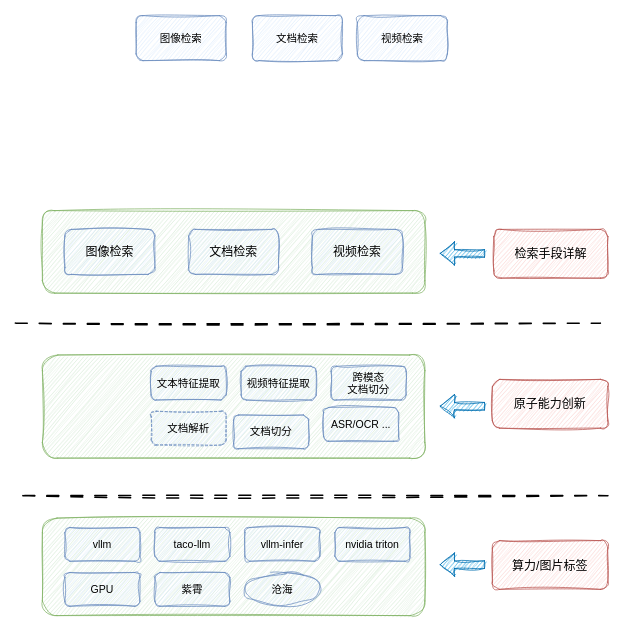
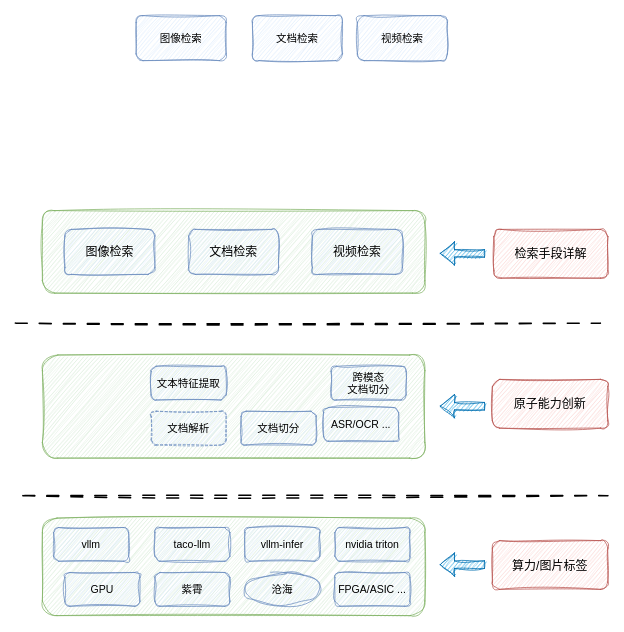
- <mxCell id="14" value="视频特征提取" style="rounded=1;whiteSpace=wrap;html=1;fontSize=14;fillColor=#dae8fc;strokeColor=#6c8ebf;sketch=1;curveFitting=1;jiggle=2;" parent="1" vertex="1"><mxGeometry x="321" y="487.5" width="100" height="45" as="geometry" /></mxCell>
- <mxCell id="17" value="文档切分" style="rounded=1;whiteSpace=wrap;html=1;fontSize=14;fillColor=#dae8fc;strokeColor=#6c8ebf;sketch=1;curveFitting=1;jiggle=2;" parent="1" vertex="1"><mxGeometry x="311" y="552.5" width="100" height="45" as="geometry" /></mxCell>
+ <mxCell id="17" value="文档切分" style="rounded=1;whiteSpace=wrap;html=1;fontSize=14;fillColor=#dae8fc;strokeColor=#6c8ebf;sketch=1;curveFitting=1;jiggle=2;" parent="1" vertex="1"><mxGeometry x="321" y="547.5" width="100" height="45" as="geometry" /></mxCell>
- <mxCell id="21" value="vllm" style="rounded=1;whiteSpace=wrap;html=1;fontSize=14;fillColor=#dae8fc;strokeColor=#6c8ebf;sketch=1;curveFitting=1;jiggle=2;" parent="1" vertex="1"><mxGeometry x="86" y="702.5" width="100" height="45" as="geometry" /></mxCell>
+ <mxCell id="21" value="vllm" style="rounded=1;whiteSpace=wrap;html=1;fontSize=14;fillColor=#dae8fc;strokeColor=#6c8ebf;sketch=1;curveFitting=1;jiggle=2;" parent="1" vertex="1"><mxGeometry x="71" y="702.5" width="100" height="45" as="geometry" /></mxCell>
+ <mxCell id="28" value="FPGA/ASIC ..." style="rounded=1;whiteSpace=wrap;html=1;fontSize=14;fillColor=#dae8fc;strokeColor=#6c8ebf;sketch=1;curveFitting=1;jiggle=2;" parent="1" vertex="1"><mxGeometry x="446" y="762.5" width="100" height="45" as="geometry" /></mxCell>
